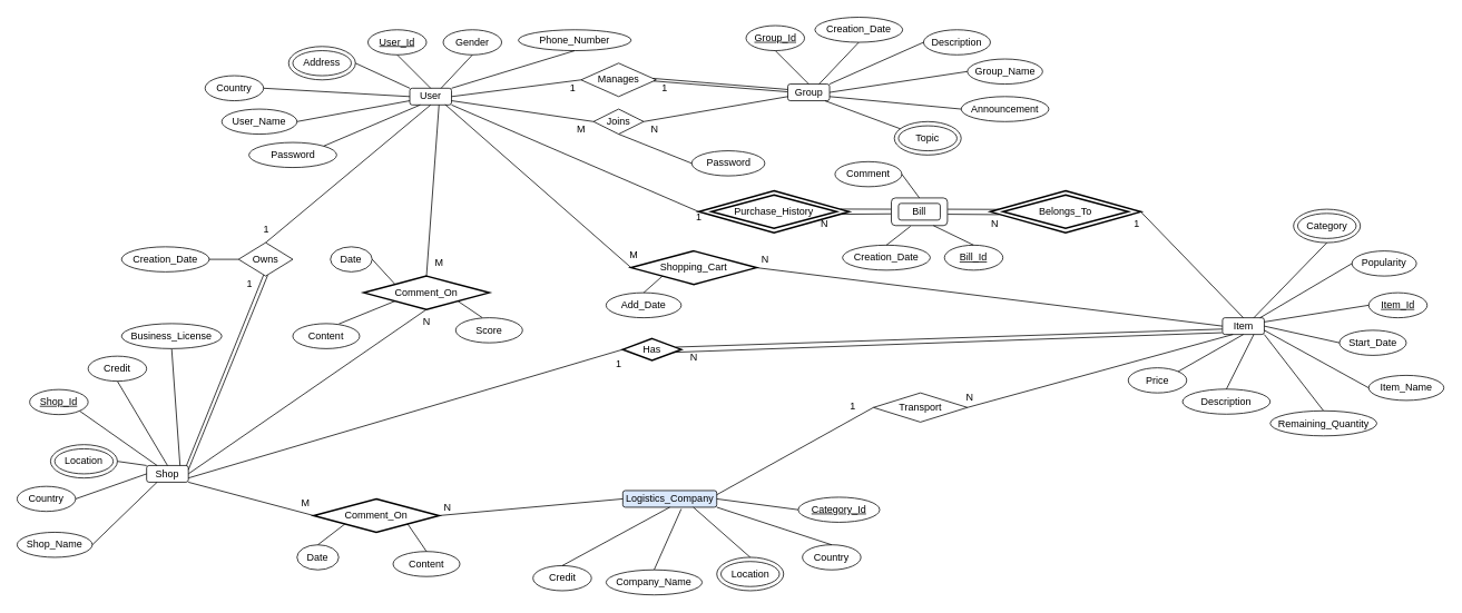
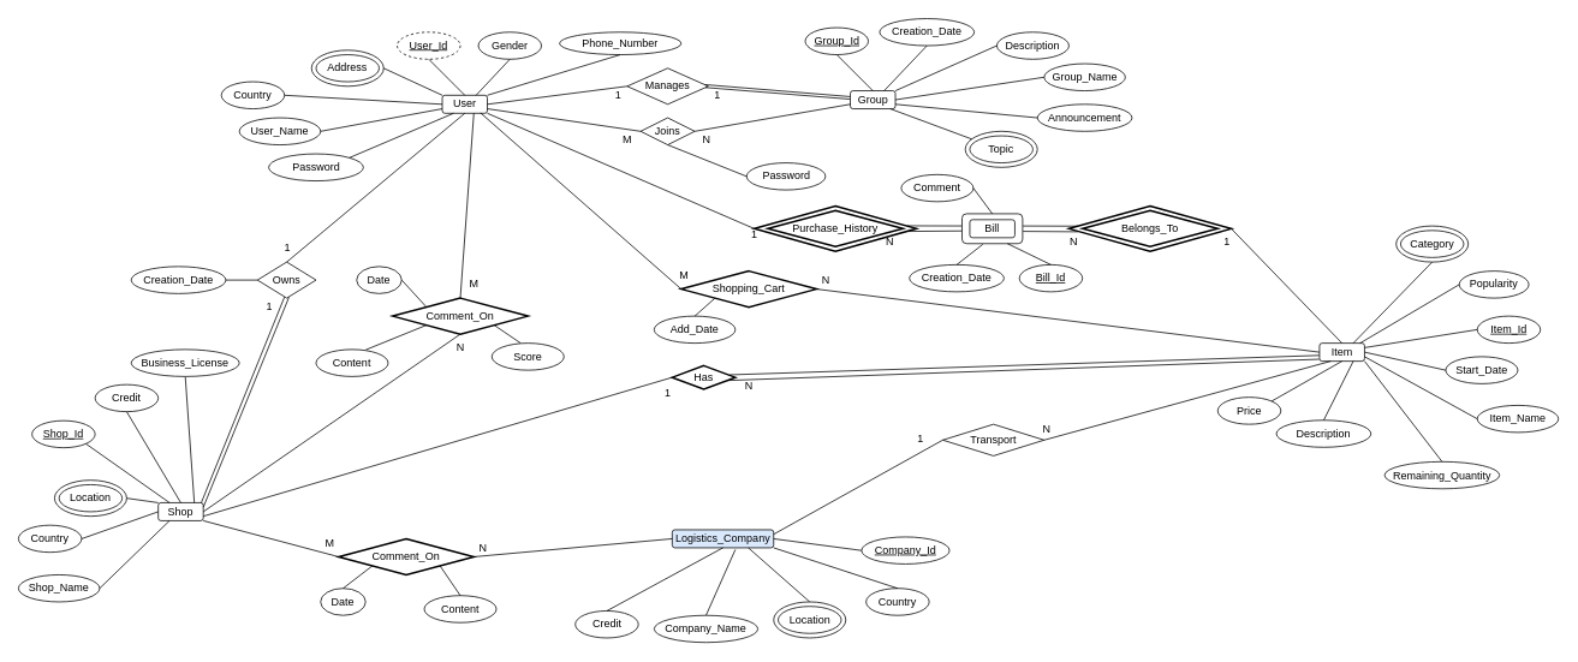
- <mxCell id="3" value="&lt;u&gt;User_Id&lt;/u&gt;" style="ellipse;whiteSpace=wrap;html=1;" parent="1" vertex="1"><mxGeometry x="440" y="35" width="70" height="30" as="geometry" /></mxCell>
+ <mxCell id="3" value="&lt;u&gt;User_Id&lt;/u&gt;" style="ellipse;whiteSpace=wrap;html=1;dashed=1;" parent="1" vertex="1"><mxGeometry x="440" y="35" width="70" height="30" as="geometry" /></mxCell>
- <mxCell id="114" value="Remaining_Quantity" style="ellipse;whiteSpace=wrap;html=1;" parent="1" vertex="1"><mxGeometry x="1520" y="491.5" width="127.5" height="30" as="geometry" /></mxCell>
+ <mxCell id="114" value="Remaining_Quantity" style="ellipse;whiteSpace=wrap;html=1;" parent="1" vertex="1"><mxGeometry x="1535" y="511.5" width="127.5" height="30" as="geometry" /></mxCell>
- <mxCell id="62" value="&lt;u&gt;Category_Id&lt;/u&gt;" style="ellipse;whiteSpace=wrap;html=1;" parent="1" vertex="1"><mxGeometry x="955" y="595" width="97.5" height="30" as="geometry" /></mxCell>
+ <mxCell id="62" value="&lt;u&gt;Company_Id&lt;/u&gt;" style="ellipse;whiteSpace=wrap;html=1;" parent="1" vertex="1"><mxGeometry x="955" y="595" width="97.5" height="30" as="geometry" /></mxCell>
